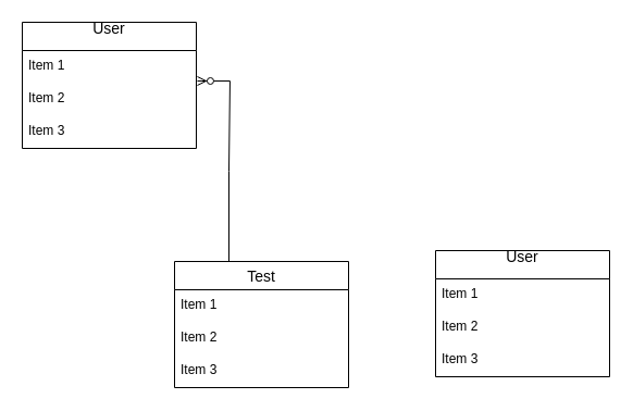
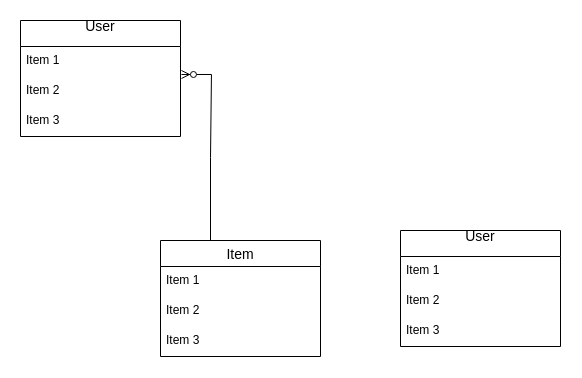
- <mxCell id="6" value="Test" style="swimlane;fontStyle=0;childLayout=stackLayout;horizontal=1;startSize=26;horizontalStack=0;resizeParent=1;resizeParentMax=0;resizeLast=0;collapsible=1;marginBottom=0;align=center;fontSize=14;" parent="1" vertex="1"><mxGeometry x="160" y="240" width="160" height="116" as="geometry" /></mxCell>
+ <mxCell id="6" value="Item" style="swimlane;fontStyle=0;childLayout=stackLayout;horizontal=1;startSize=26;horizontalStack=0;resizeParent=1;resizeParentMax=0;resizeLast=0;collapsible=1;marginBottom=0;align=center;fontSize=14;" parent="1" vertex="1"><mxGeometry x="160" y="240" width="160" height="116" as="geometry" /></mxCell>
